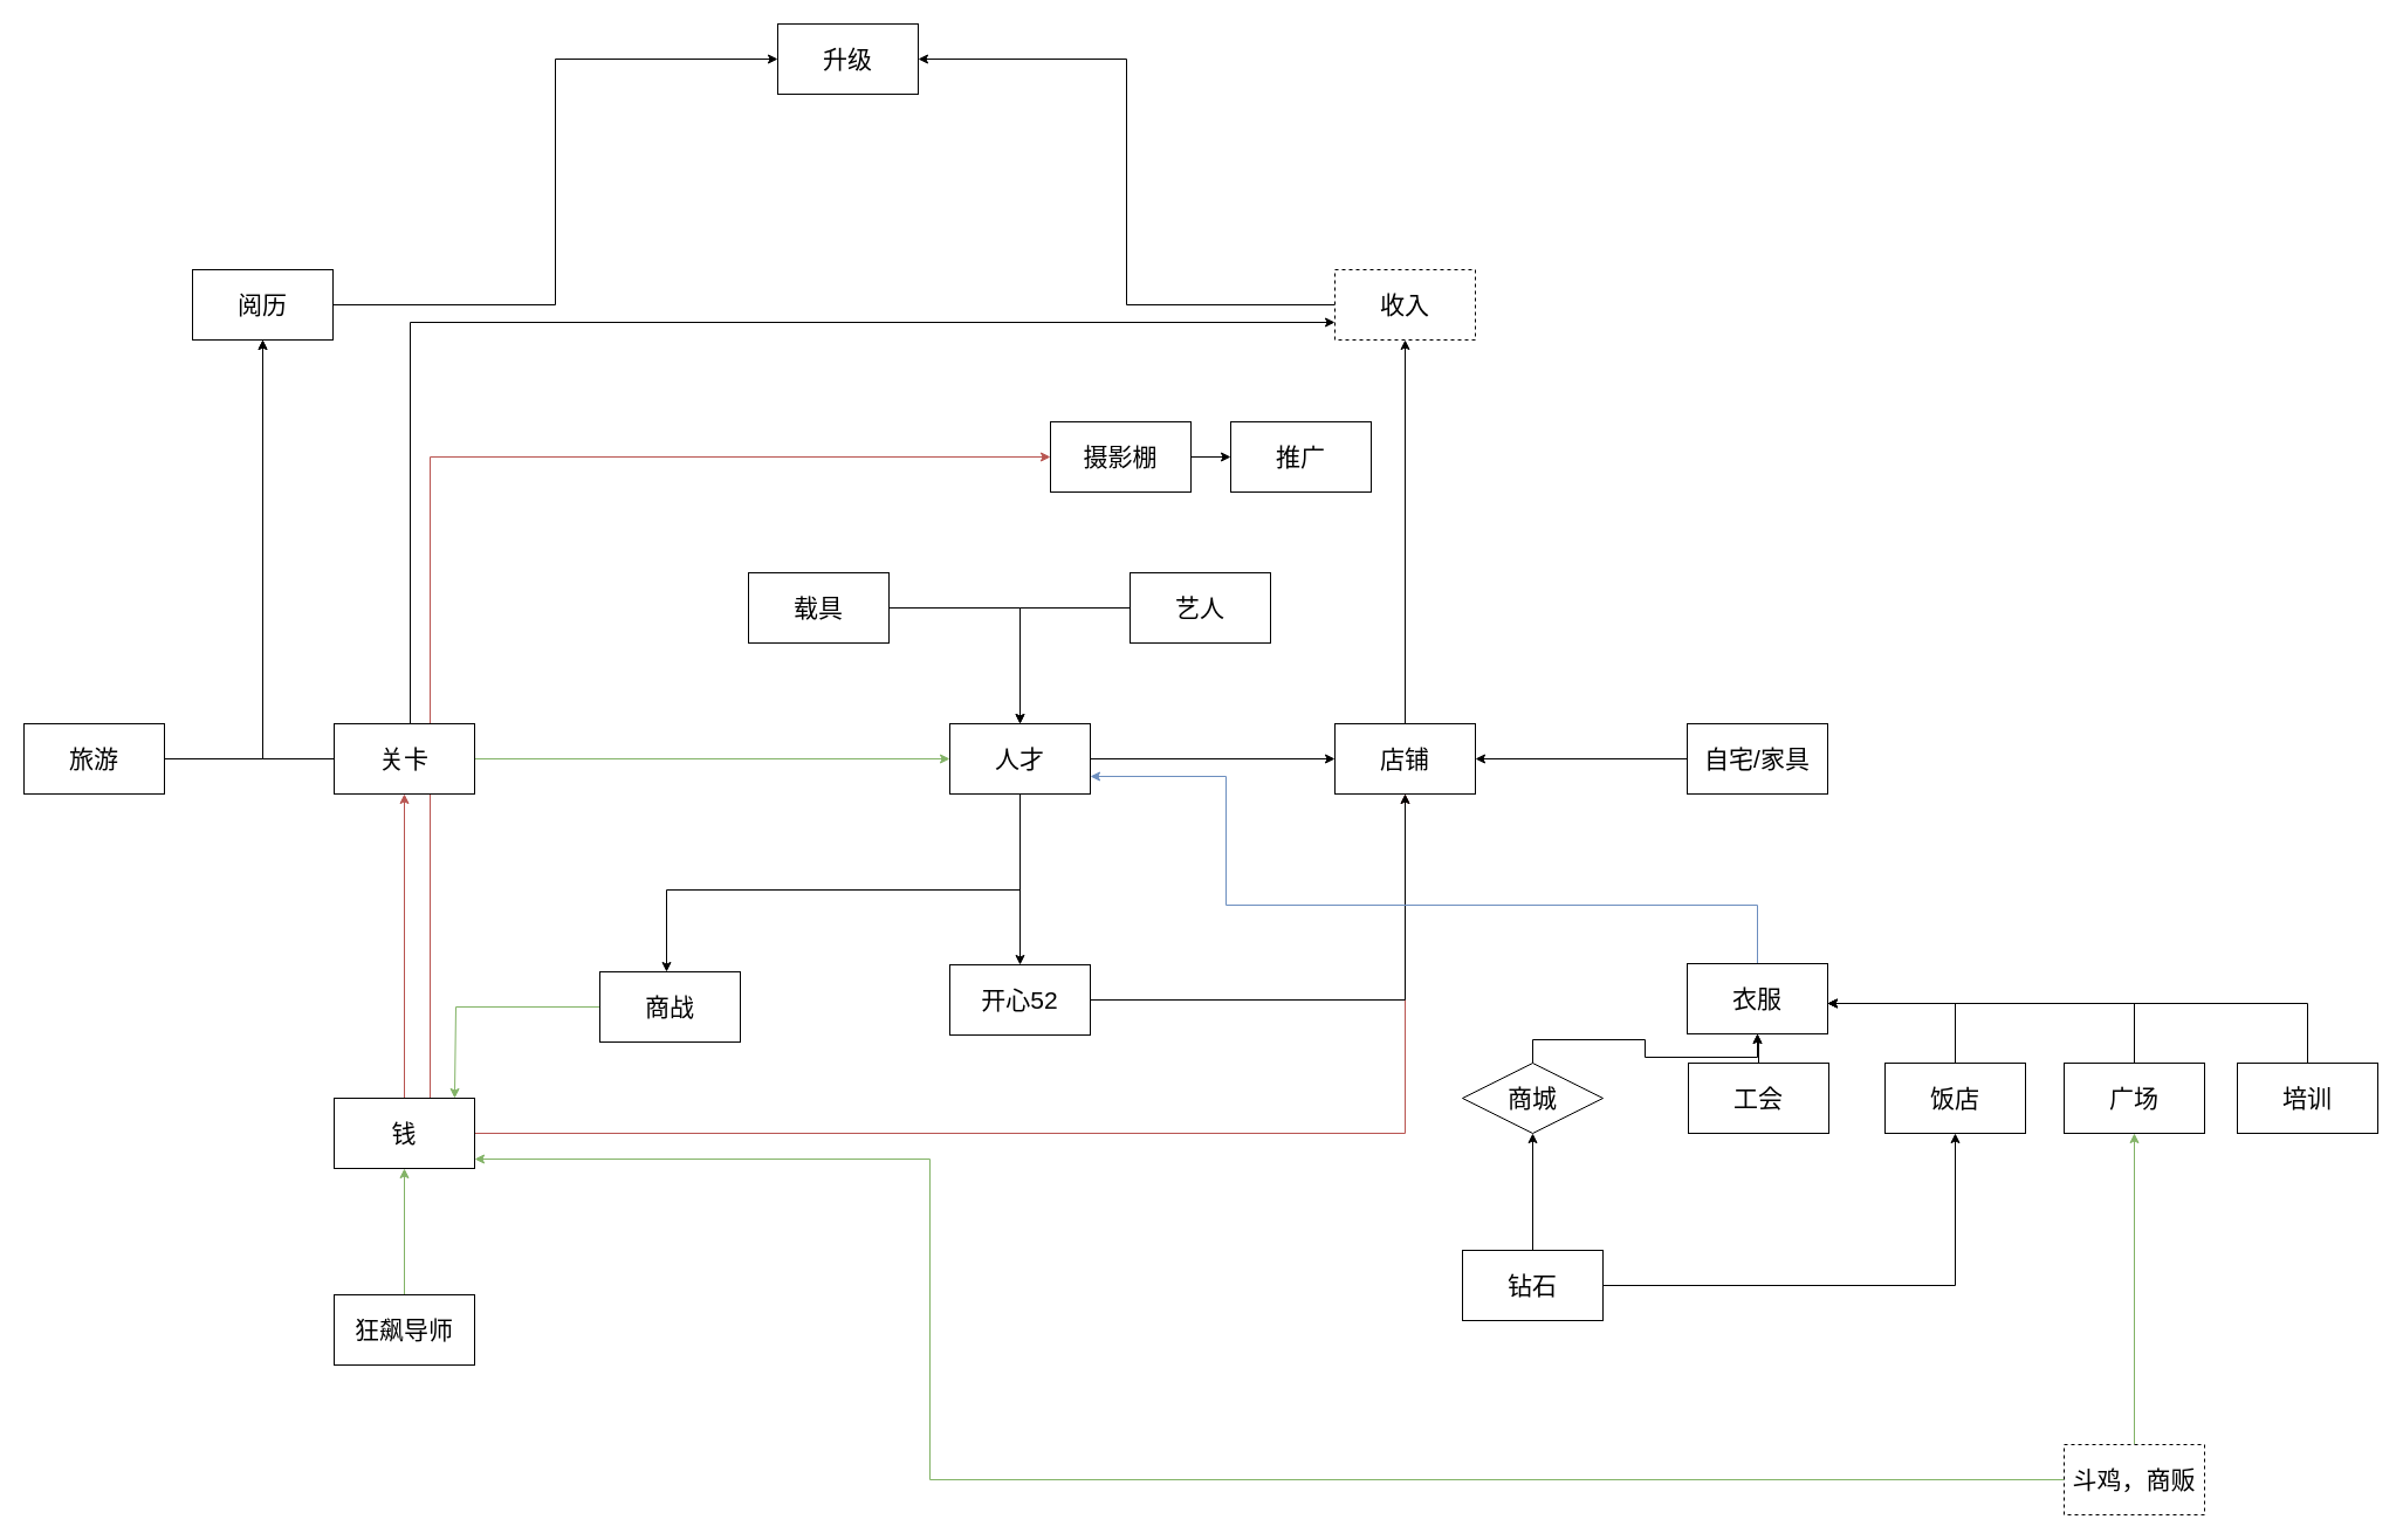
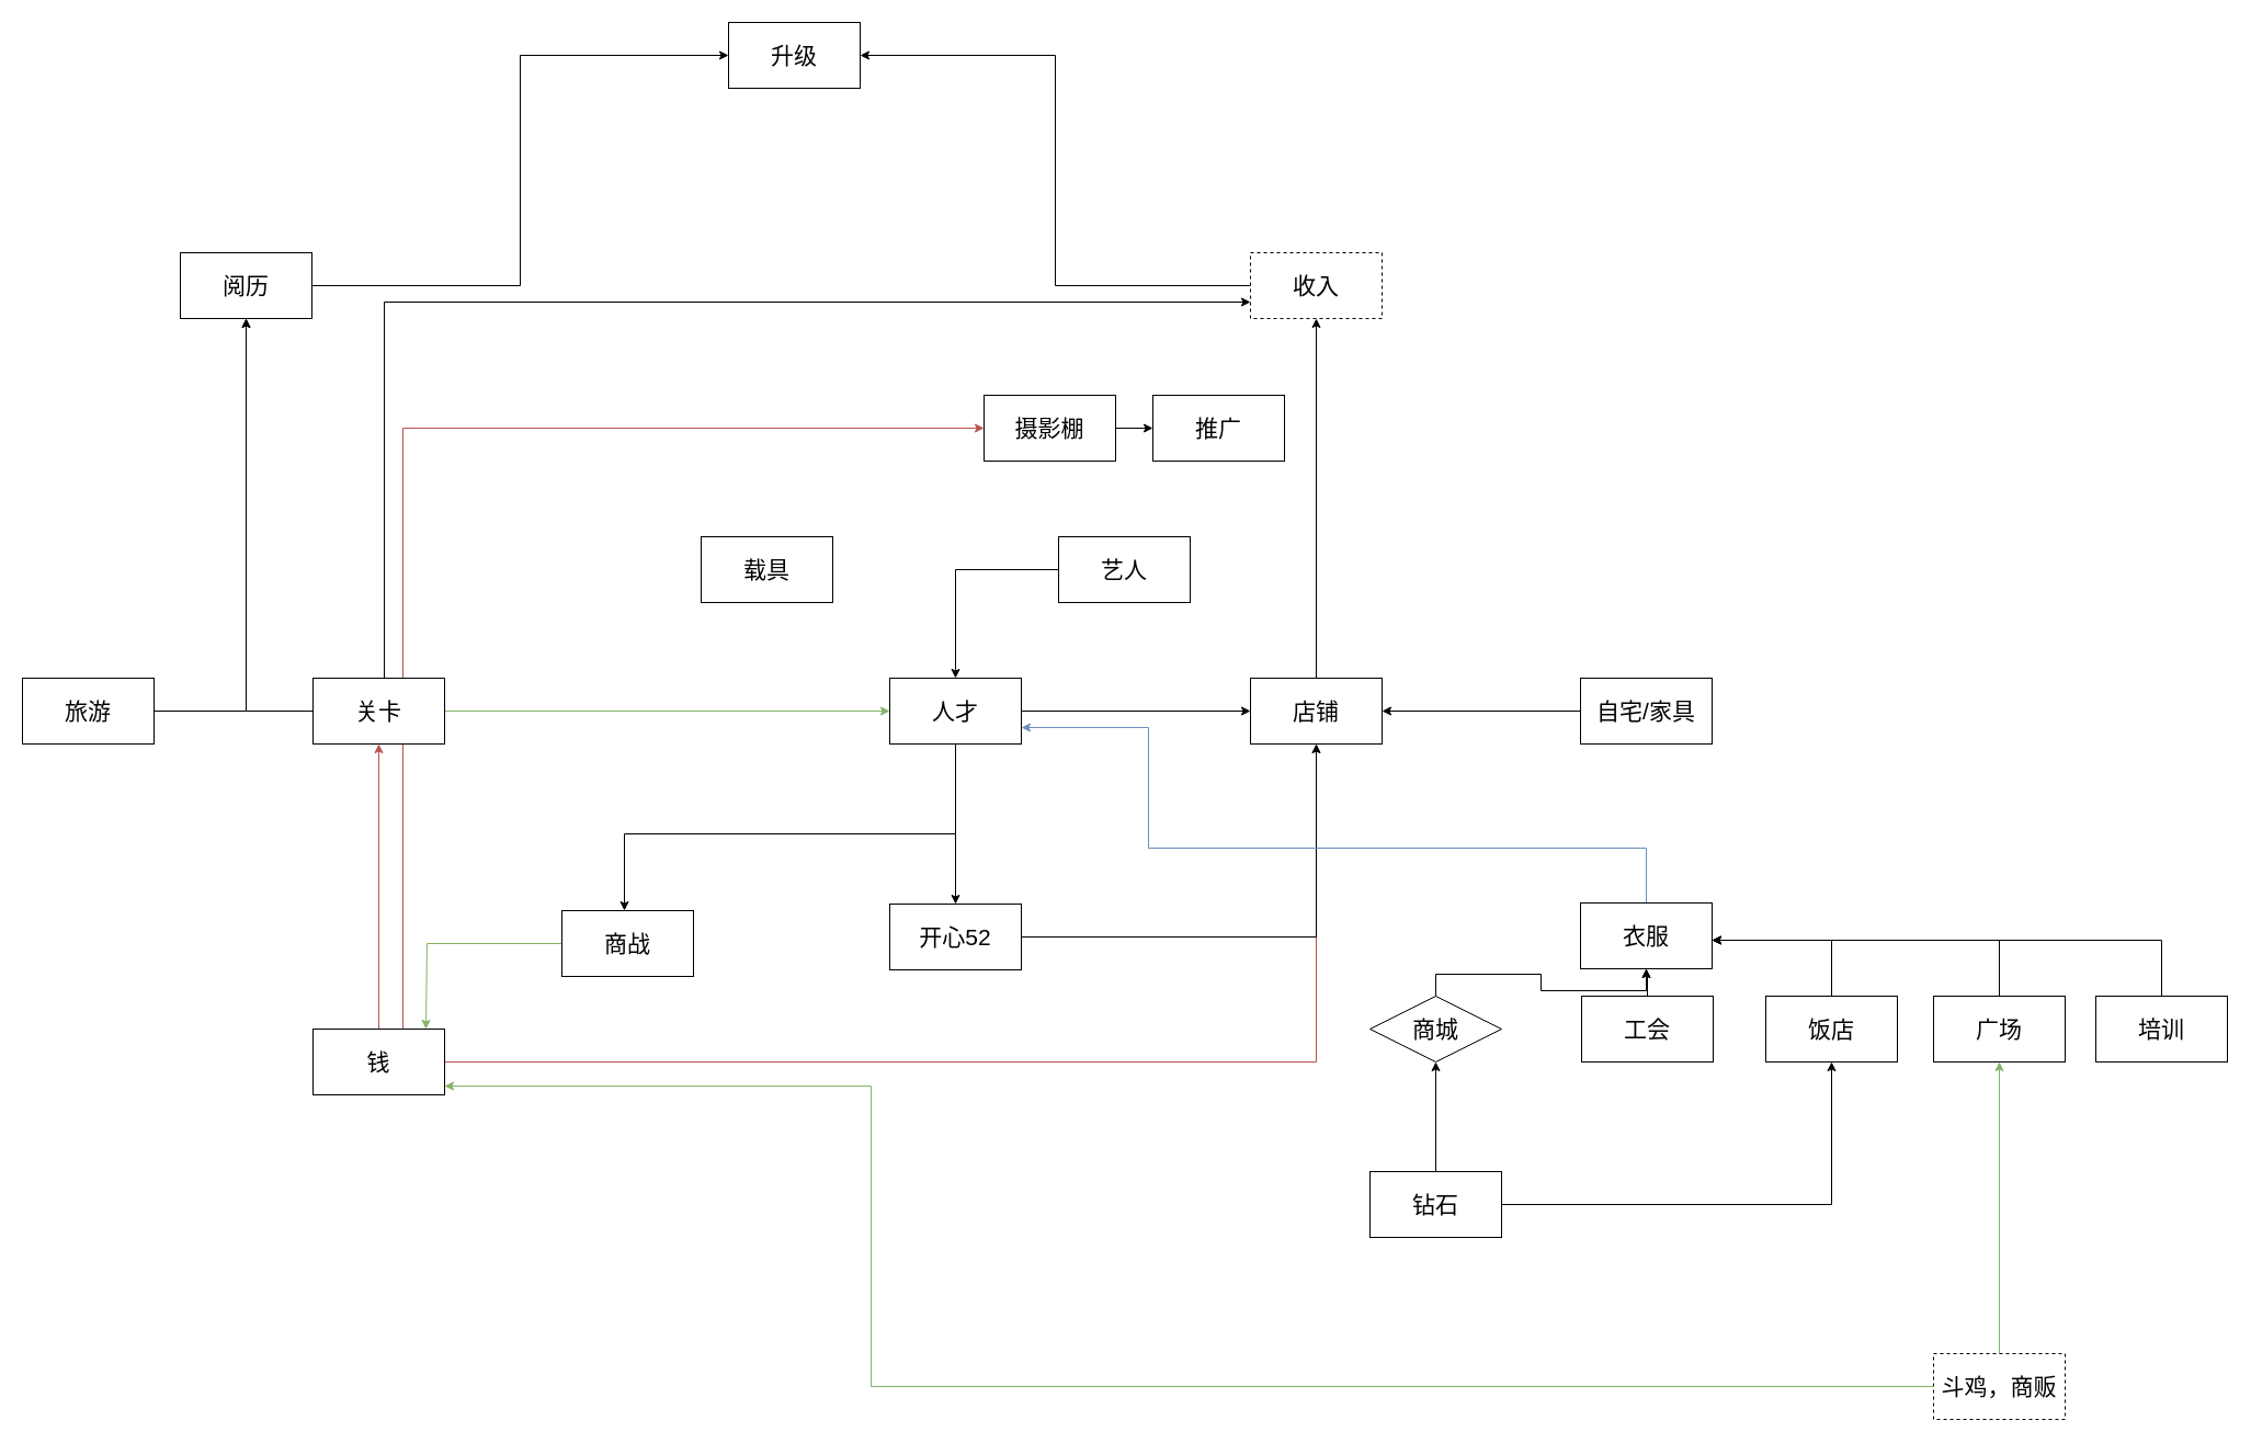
- <mxCell id="26" style="edgeStyle=orthogonalEdgeStyle;rounded=0;orthogonalLoop=1;jettySize=auto;html=1;fontSize=21;" edge="1" parent="1" source="27" target="20"><mxGeometry relative="1" as="geometry" /></mxCell>
- <mxCell id="37" style="edgeStyle=orthogonalEdgeStyle;rounded=0;orthogonalLoop=1;jettySize=auto;html=1;fillColor=#d5e8d4;strokeColor=#82b366;" edge="1" parent="1" source="38" target="16"><mxGeometry relative="1" as="geometry" /></mxCell>
- <mxCell id="38" value="狂飙导师" style="whiteSpace=wrap;html=1;fontSize=21;" vertex="1" parent="1"><mxGeometry x="285" y="1106" width="120" height="60" as="geometry" /></mxCell>
